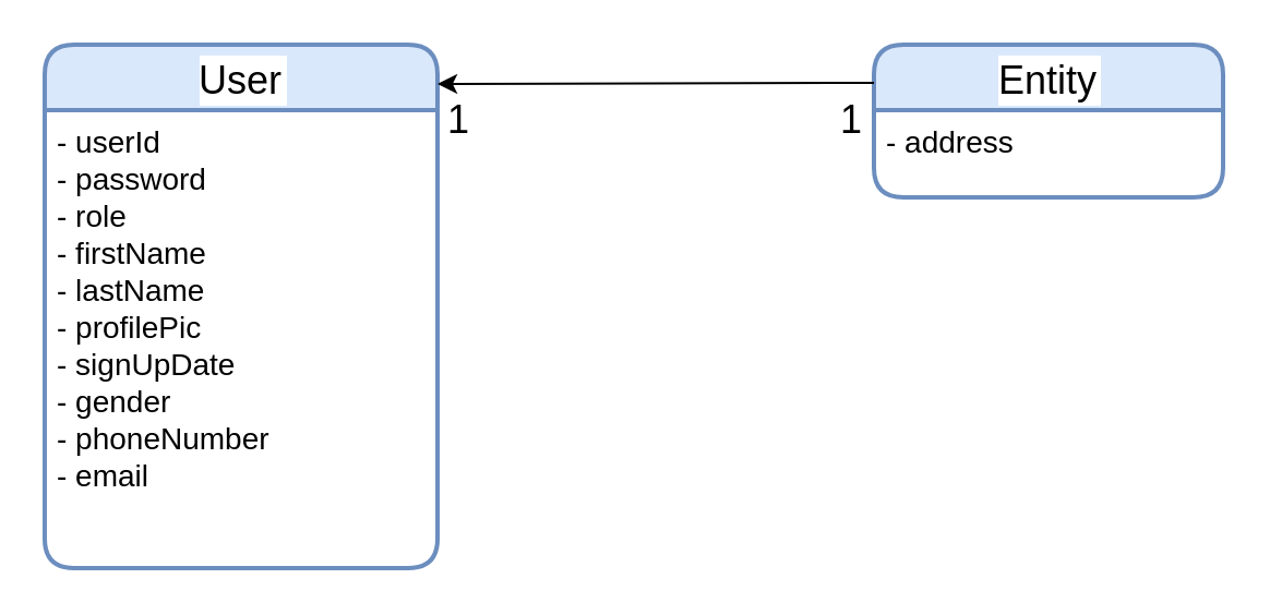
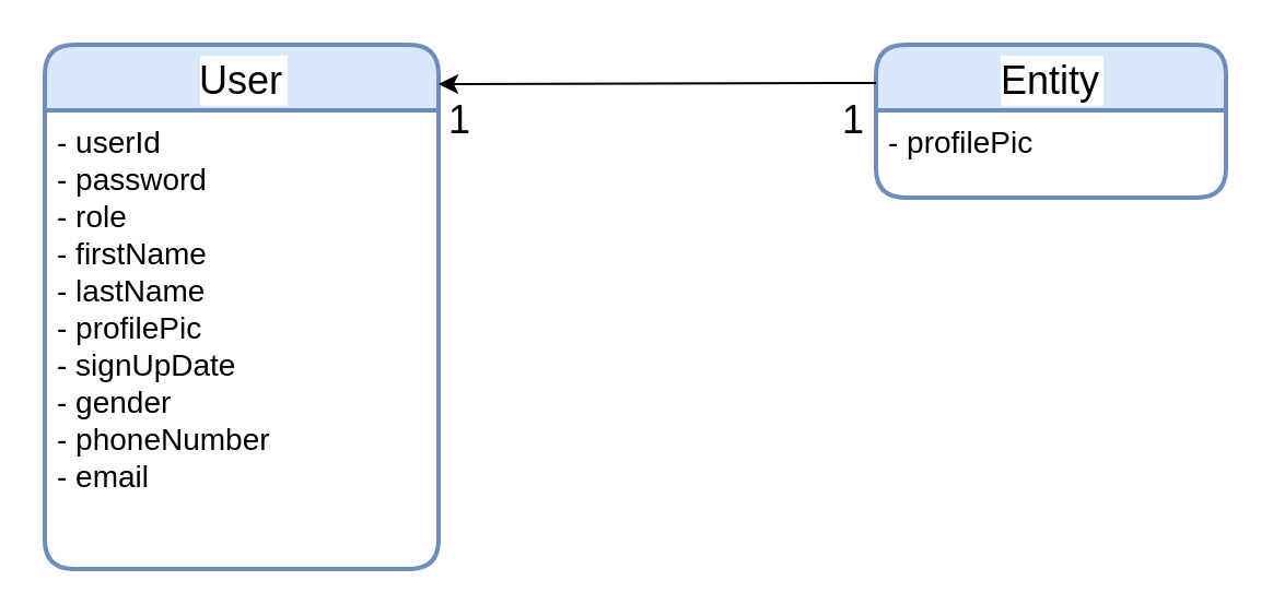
- <mxCell id="5" value="- address" style="align=left;strokeColor=none;fillColor=none;spacingLeft=4;fontSize=14;verticalAlign=top;resizable=0;rotatable=0;part=1;" parent="4" vertex="1"><mxGeometry y="30" width="160" height="40" as="geometry" /></mxCell>
+ <mxCell id="5" value="- profilePic" style="align=left;strokeColor=none;fillColor=none;spacingLeft=4;fontSize=14;verticalAlign=top;resizable=0;rotatable=0;part=1;" parent="4" vertex="1"><mxGeometry y="30" width="160" height="40" as="geometry" /></mxCell>
